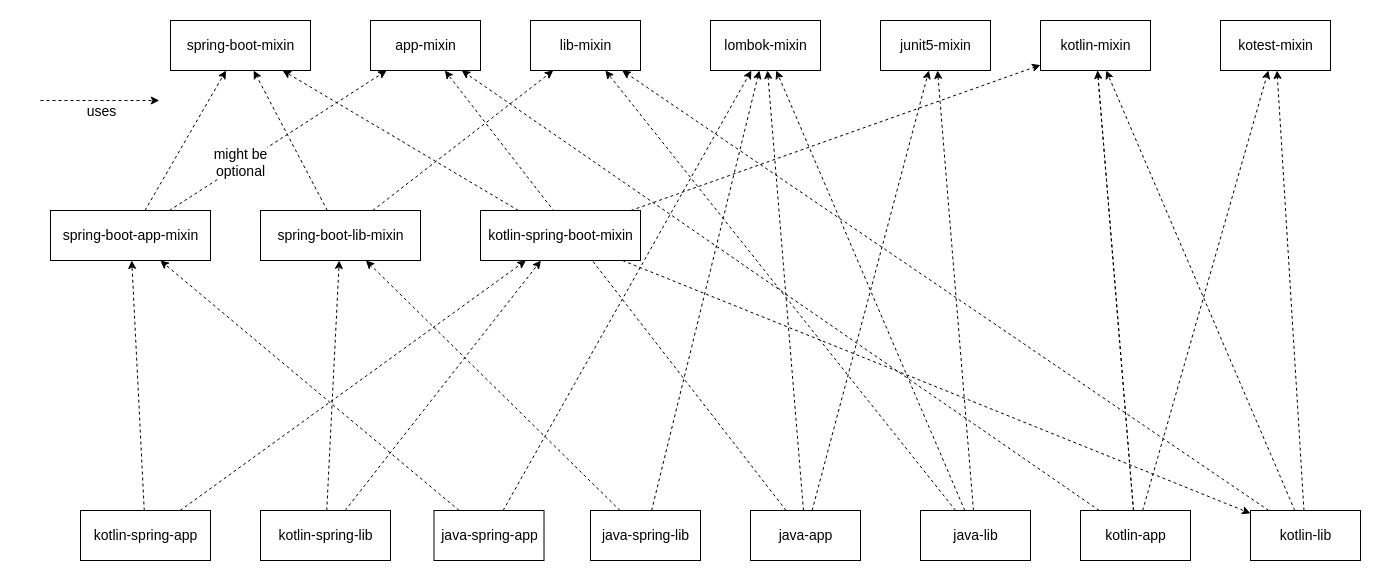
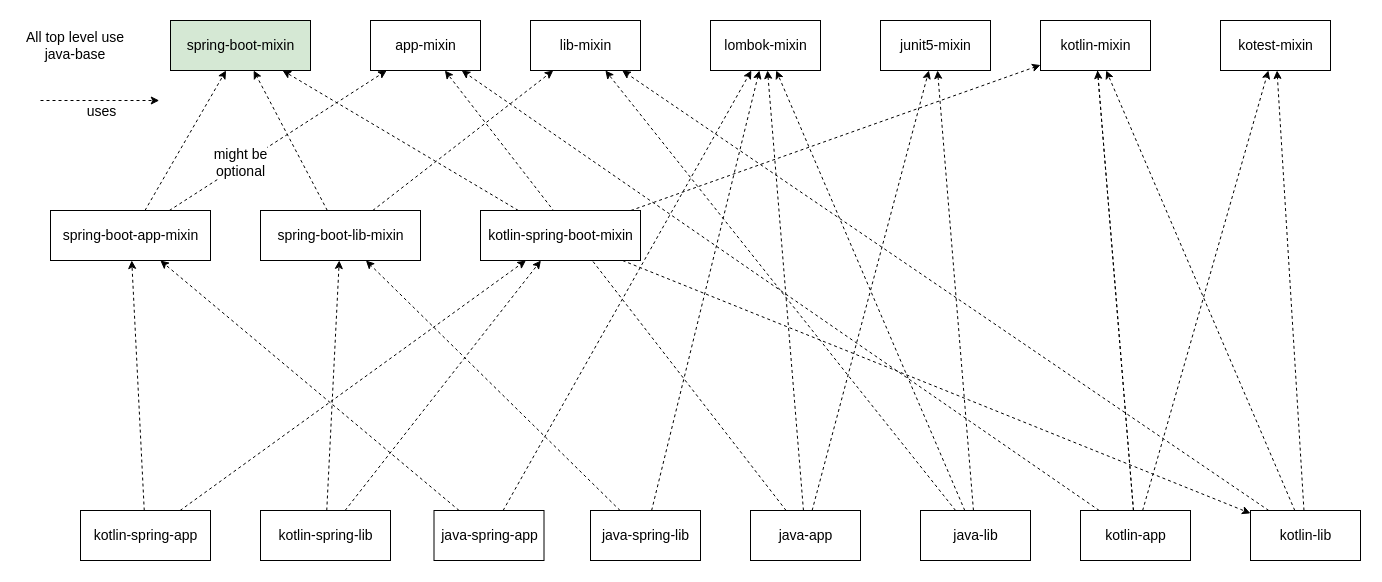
+ <mxCell id="15" value="All top level use java-base" style="text;html=1;strokeColor=none;fillColor=none;align=center;verticalAlign=middle;whiteSpace=wrap;rounded=0;fontSize=14;" vertex="1" parent="1"><mxGeometry y="20" width="110" height="50" as="geometry" x="20" /></mxCell>
- <mxCell id="12" value="spring-boot-mixin" style="html=1;fontSize=14;" vertex="1" parent="1"><mxGeometry x="170" y="20" width="140" height="50" as="geometry" /></mxCell>
+ <mxCell id="12" value="spring-boot-mixin" style="html=1;fontSize=14;fillColor=#d5e8d4;" vertex="1" parent="1"><mxGeometry x="170" y="20" width="140" height="50" as="geometry" /></mxCell>
